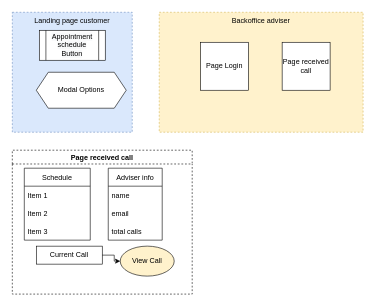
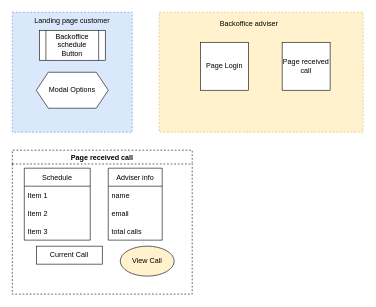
- <mxCell id="6" value="Backoffice adviser" style="text;html=1;strokeColor=none;fillColor=none;align=center;verticalAlign=middle;whiteSpace=wrap;rounded=0;dashed=1;" parent="1" vertex="1"><mxGeometry x="370" y="20" width="130" height="30" as="geometry" /></mxCell>
+ <mxCell id="6" value="Backoffice adviser" style="text;html=1;strokeColor=none;fillColor=none;align=center;verticalAlign=middle;whiteSpace=wrap;rounded=0;dashed=1;" parent="1" vertex="1"><mxGeometry x="350" y="25" width="130" height="30" as="geometry" /></mxCell>
- <mxCell id="5" value="&lt;span style=&quot;caret-color: rgb(0, 0, 0); color: rgb(0, 0, 0); font-family: Helvetica; font-size: 12px; font-style: normal; font-variant-caps: normal; font-weight: normal; letter-spacing: normal; text-align: center; text-indent: 0px; text-transform: none; word-spacing: 0px; -webkit-text-stroke-width: 0px; background-color: rgb(248, 249, 250); text-decoration: none; float: none; display: inline !important;&quot;&gt;Appointment schedule Button&lt;/span&gt;" style="shape=process;whiteSpace=wrap;html=1;backgroundOutline=1;" parent="1" vertex="1"><mxGeometry x="65" y="50" width="110" height="50" as="geometry" /></mxCell>
+ <mxCell id="5" value="&lt;span style=&quot;caret-color: rgb(0, 0, 0); color: rgb(0, 0, 0); font-family: Helvetica; font-size: 12px; font-style: normal; font-variant-caps: normal; font-weight: normal; letter-spacing: normal; text-align: center; text-indent: 0px; text-transform: none; word-spacing: 0px; -webkit-text-stroke-width: 0px; background-color: rgb(248, 249, 250); text-decoration: none; float: none; display: inline !important;&quot;&gt;Backoffice schedule Button&lt;/span&gt;" style="shape=process;whiteSpace=wrap;html=1;backgroundOutline=1;" parent="1" vertex="1"><mxGeometry x="65" y="50" width="110" height="50" as="geometry" /></mxCell>
- <mxCell id="21" value="Modal Options" style="shape=hexagon;perimeter=hexagonPerimeter2;whiteSpace=wrap;html=1;fixedSize=1;" parent="1" vertex="1"><mxGeometry x="60" y="120" width="150" height="60" as="geometry" /></mxCell>
+ <mxCell id="21" value="Modal Options" style="shape=hexagon;perimeter=hexagonPerimeter2;whiteSpace=wrap;html=1;fixedSize=1;" parent="1" vertex="1"><mxGeometry x="60" y="120" width="120" height="60" as="geometry" /></mxCell>
- <mxCell id="20" value="" style="edgeStyle=orthogonalEdgeStyle;rounded=0;orthogonalLoop=1;jettySize=auto;html=1;" parent="9" source="14" target="19" edge="1"><mxGeometry relative="1" as="geometry" /></mxCell>
